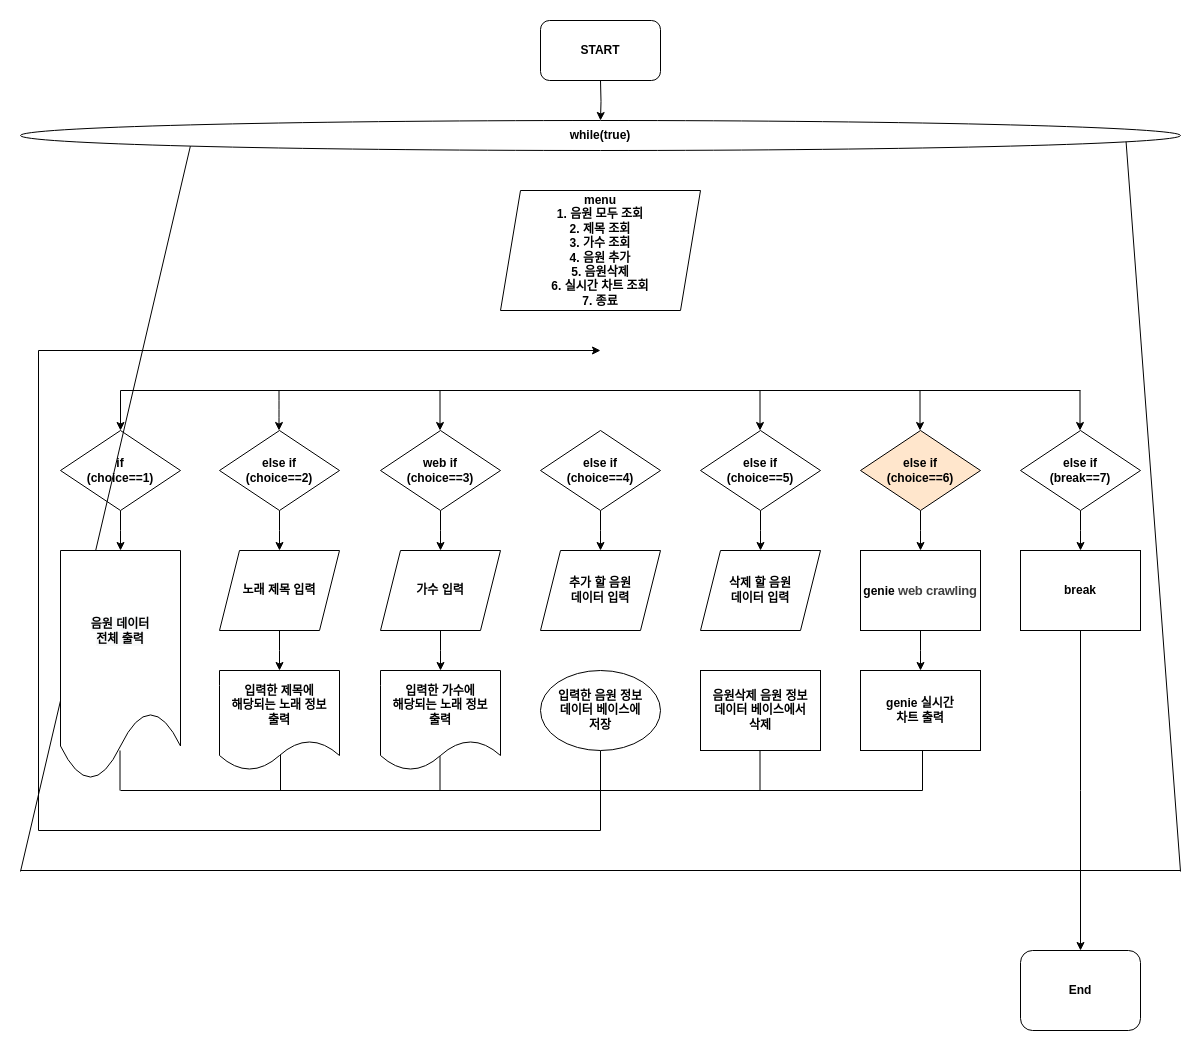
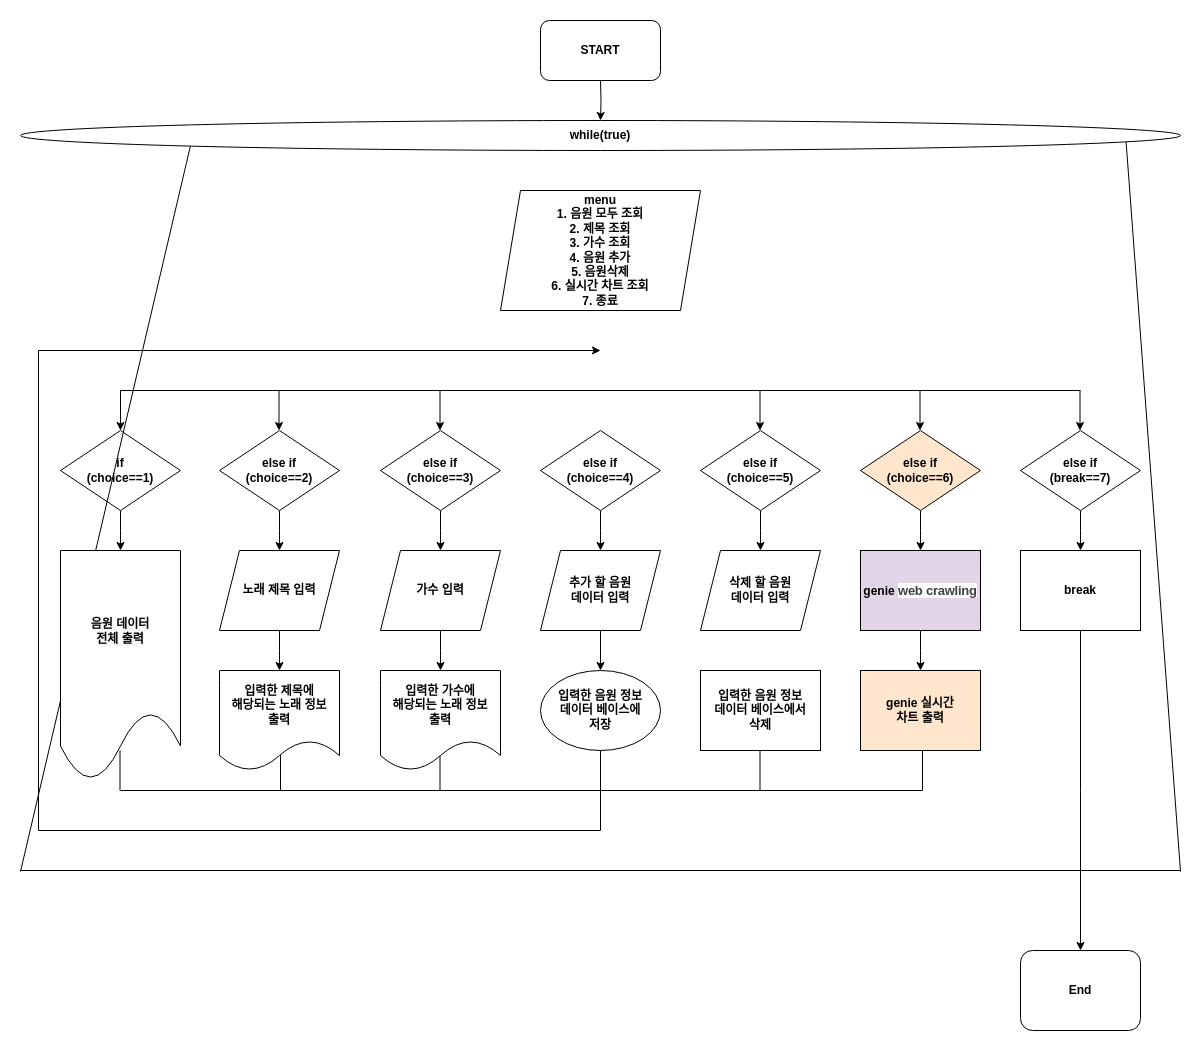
- <mxCell id="8" value="web if&lt;br&gt;(choice==3)" style="rhombus;whiteSpace=wrap;html=1;fontStyle=1" vertex="1" parent="1"><mxGeometry x="380" y="430" width="120" height="80" as="geometry" /></mxCell>
+ <mxCell id="8" value="else if&lt;br&gt;(choice==3)" style="rhombus;whiteSpace=wrap;html=1;fontStyle=1" vertex="1" parent="1"><mxGeometry x="380" y="430" width="120" height="80" as="geometry" /></mxCell>
- <mxCell id="35" value="genie&amp;nbsp;&lt;span style=&quot;color: rgb(64 , 64 , 64) ; font-family: , &amp;quot;blinkmacsystemfont&amp;quot; , &amp;quot;malgun gothic&amp;quot; , &amp;quot;맑은 고딕&amp;quot; , &amp;quot;helvetica&amp;quot; , &amp;quot;apple sd gothic neo&amp;quot; , &amp;quot;helvetica&amp;quot; , &amp;quot;나눔바른고딕 옛한글&amp;quot; , &amp;quot;nanumbarungothic yethangul&amp;quot; , sans-serif ; font-size: 13px ; letter-spacing: -0.25px ; background-color: rgb(255 , 255 , 255)&quot;&gt;web crawling&lt;/span&gt;" style="rounded=0;whiteSpace=wrap;html=1;fontStyle=1" vertex="1" parent="1"><mxGeometry x="860" y="550" width="120" height="80" as="geometry" /></mxCell>
+ <mxCell id="35" value="genie&amp;nbsp;&lt;span style=&quot;color: rgb(64 , 64 , 64) ; font-family: , &amp;quot;blinkmacsystemfont&amp;quot; , &amp;quot;malgun gothic&amp;quot; , &amp;quot;맑은 고딕&amp;quot; , &amp;quot;helvetica&amp;quot; , &amp;quot;apple sd gothic neo&amp;quot; , &amp;quot;helvetica&amp;quot; , &amp;quot;나눔바른고딕 옛한글&amp;quot; , &amp;quot;nanumbarungothic yethangul&amp;quot; , sans-serif ; font-size: 13px ; letter-spacing: -0.25px ; background-color: rgb(255 , 255 , 255)&quot;&gt;web crawling&lt;/span&gt;" style="rounded=0;whiteSpace=wrap;html=1;fontStyle=1;fillColor=#e1d5e7;" vertex="1" parent="1"><mxGeometry x="860" y="550" width="120" height="80" as="geometry" /></mxCell>
+ <mxCell id="42" style="edgeStyle=orthogonalEdgeStyle;rounded=0;orthogonalLoop=1;jettySize=auto;html=1;entryX=0.5;entryY=0;entryDx=0;entryDy=0;fontStyle=1" edge="1" parent="1" source="43" target="33"><mxGeometry relative="1" as="geometry" /></mxCell>
- <mxCell id="31" value="음원삭제 음원 정보&lt;br&gt;데이터 베이스에서&lt;br&gt;삭제" style="rounded=0;whiteSpace=wrap;html=1;fontStyle=1" vertex="1" parent="1"><mxGeometry x="700" y="670" width="120" height="80" as="geometry" /></mxCell>
+ <mxCell id="31" value="입력한 음원 정보&lt;br&gt;데이터 베이스에서&lt;br&gt;삭제" style="rounded=0;whiteSpace=wrap;html=1;fontStyle=1" vertex="1" parent="1"><mxGeometry x="700" y="670" width="120" height="80" as="geometry" /></mxCell>
- <mxCell id="45" value="genie 실시간&lt;br&gt;차트 출력" style="rounded=0;whiteSpace=wrap;html=1;fontStyle=1" vertex="1" parent="1"><mxGeometry x="860" y="670" width="120" height="80" as="geometry" /></mxCell>
+ <mxCell id="45" value="genie 실시간&lt;br&gt;차트 출력" style="rounded=0;whiteSpace=wrap;html=1;fontStyle=1;fillColor=#ffe6cc;" vertex="1" parent="1"><mxGeometry x="860" y="670" width="120" height="80" as="geometry" /></mxCell>
